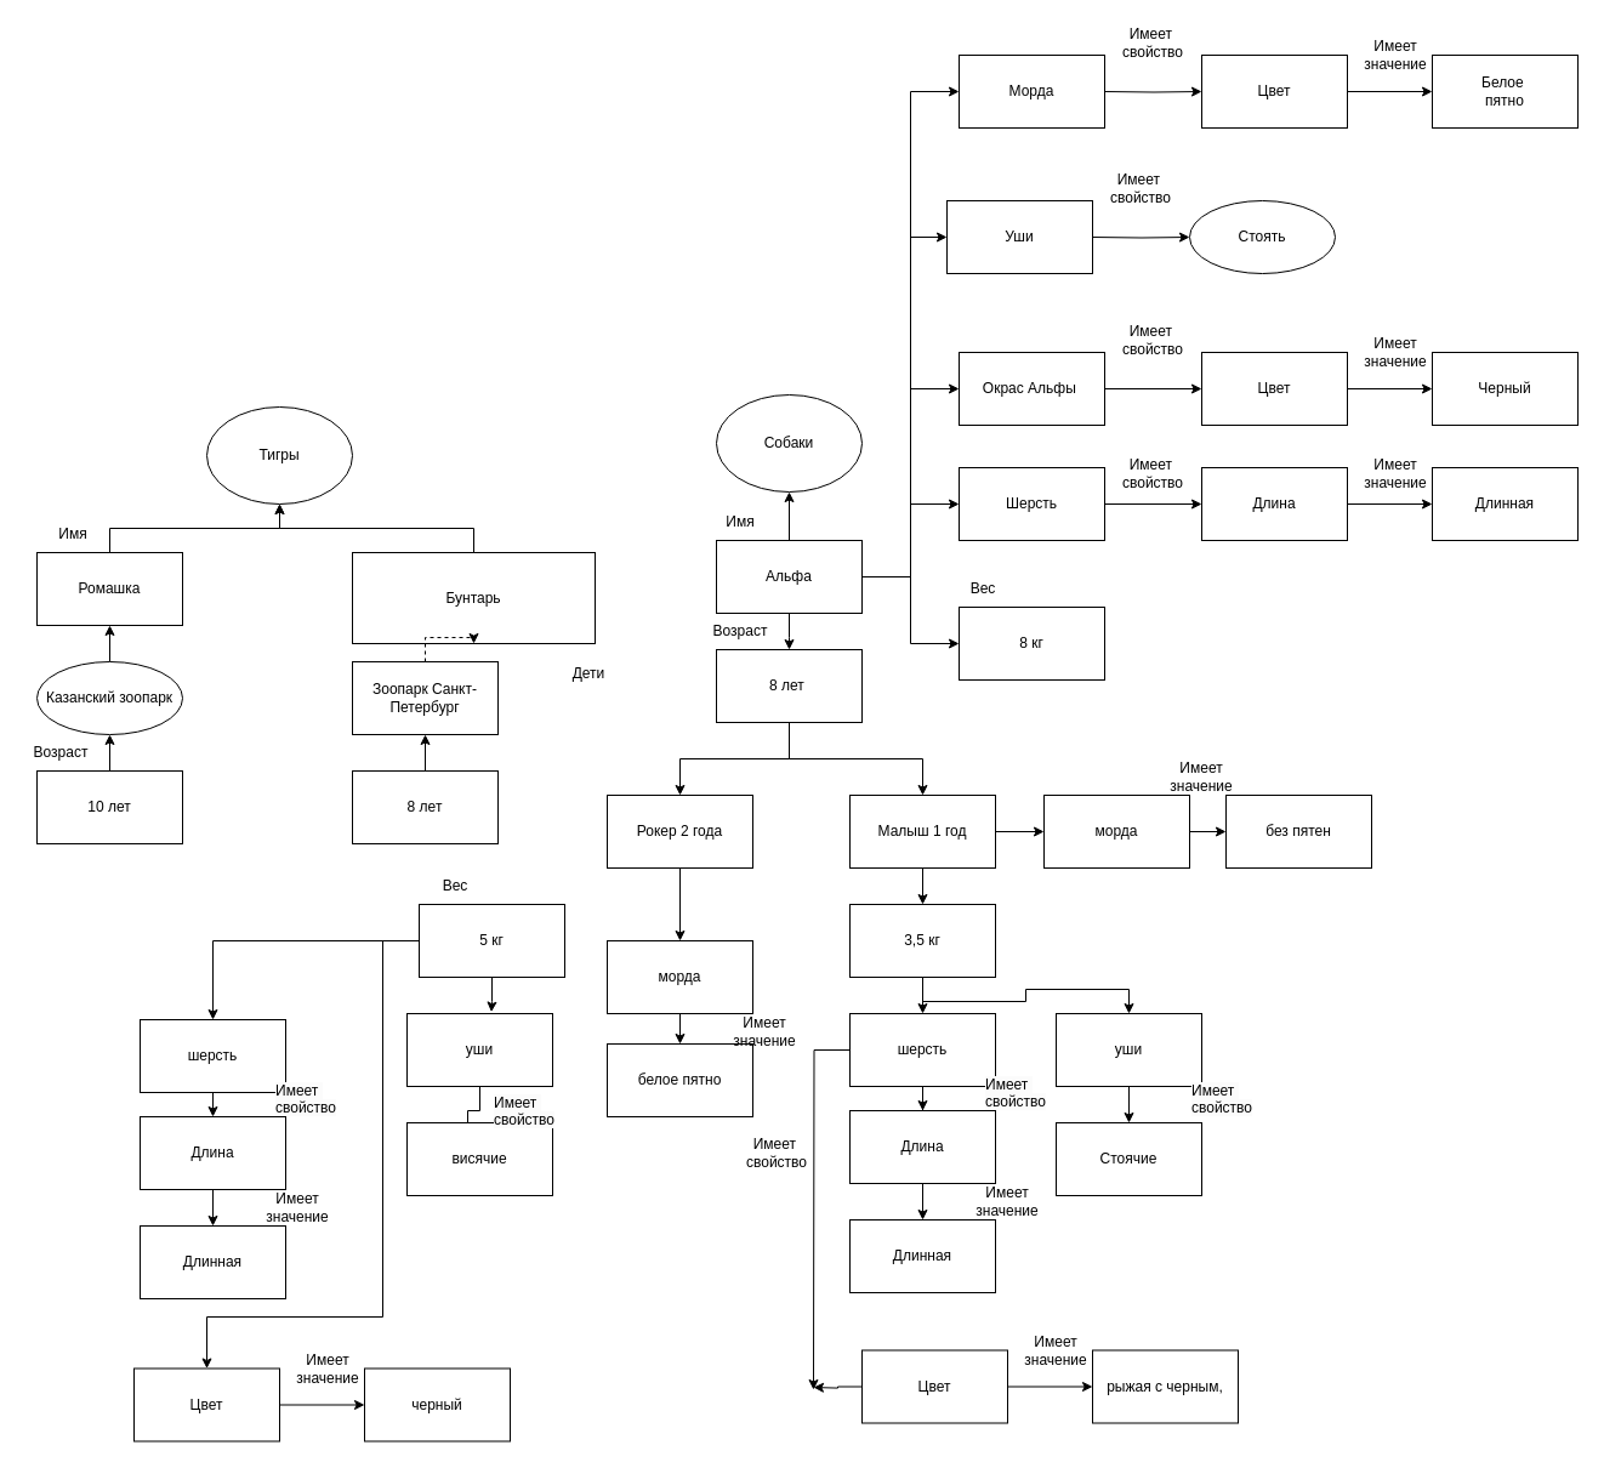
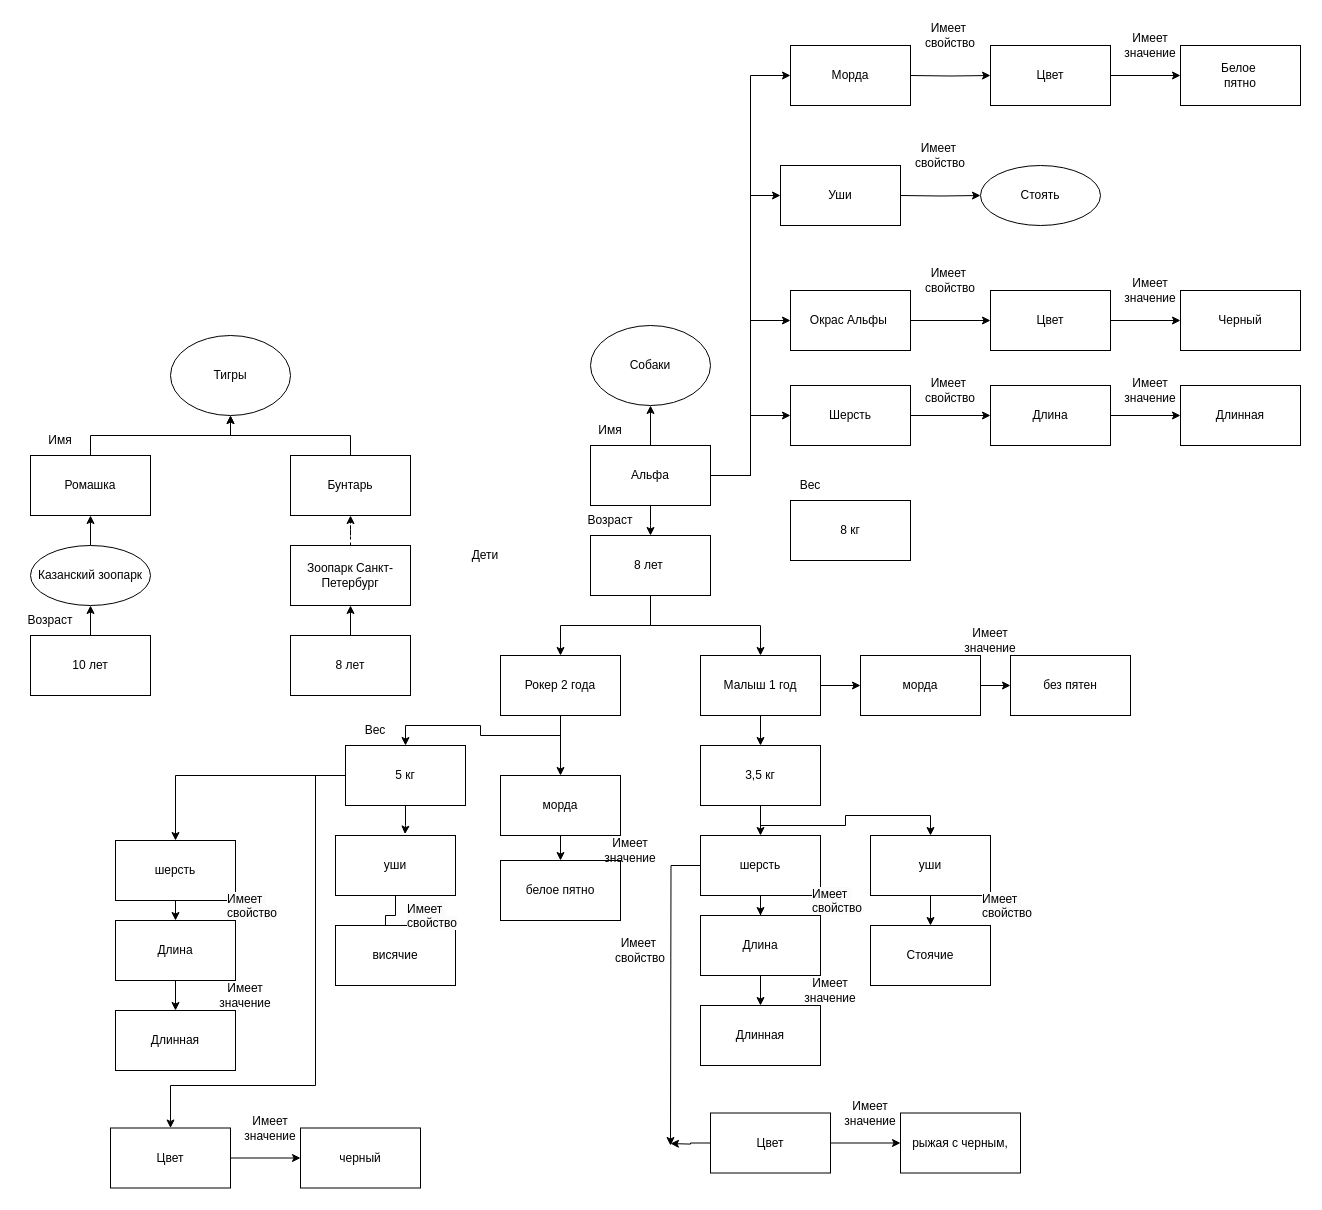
- <mxCell id="6" value="Бунтарь" style="rounded=0;whiteSpace=wrap;html=1;" vertex="1" parent="1"><mxGeometry x="290" y="455" width="200" height="75" as="geometry" /></mxCell>
+ <mxCell id="6" value="Бунтарь" style="rounded=0;whiteSpace=wrap;html=1;" vertex="1" parent="1"><mxGeometry x="290" y="455" width="120" height="60" as="geometry" /></mxCell>
- <mxCell id="21" style="edgeStyle=orthogonalEdgeStyle;rounded=0;orthogonalLoop=1;jettySize=auto;html=1;" edge="1" parent="1" source="25" target="53"><mxGeometry relative="1" as="geometry" /></mxCell>
+ <mxCell id="31" style="edgeStyle=orthogonalEdgeStyle;rounded=0;orthogonalLoop=1;jettySize=auto;html=1;exitX=0.5;exitY=1;exitDx=0;exitDy=0;entryX=0.5;entryY=0;entryDx=0;entryDy=0;" edge="1" parent="1" source="33" target="41"><mxGeometry relative="1" as="geometry" /></mxCell>
